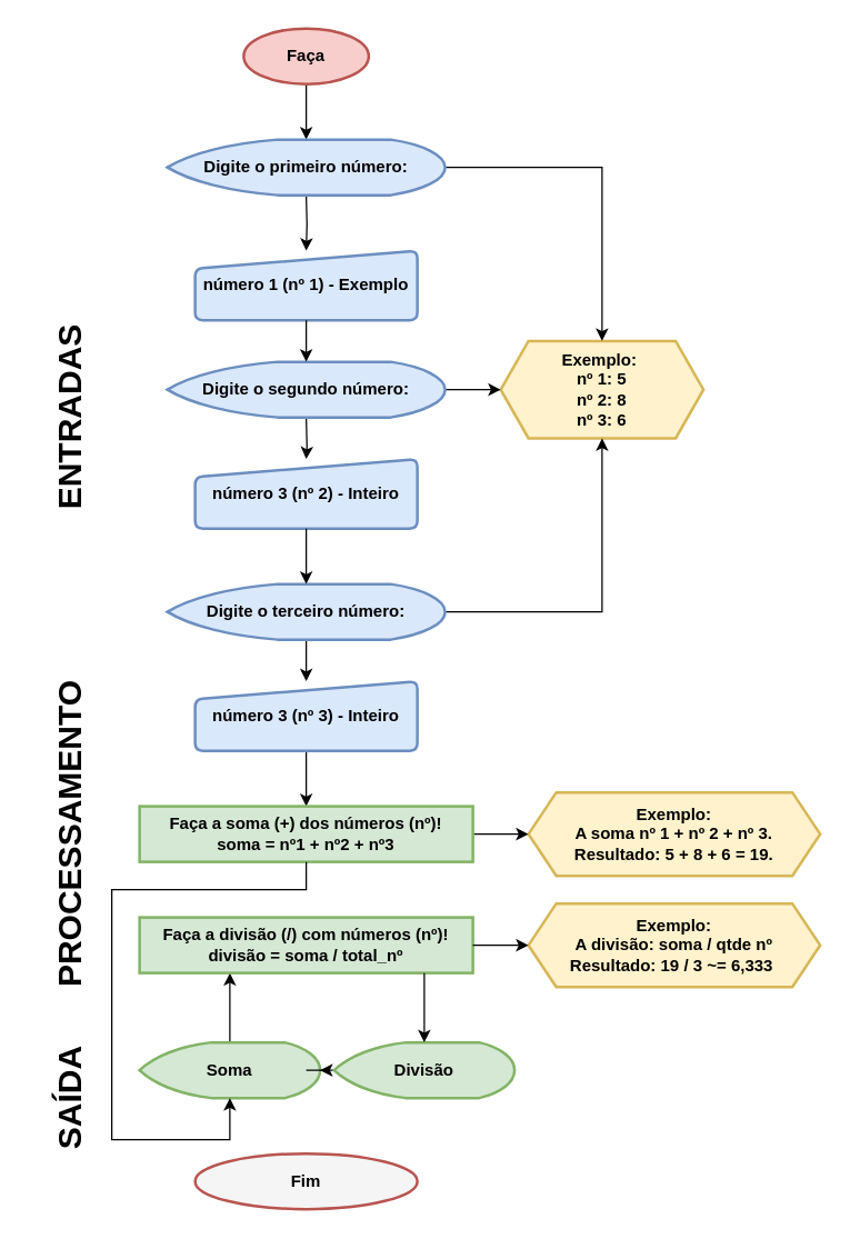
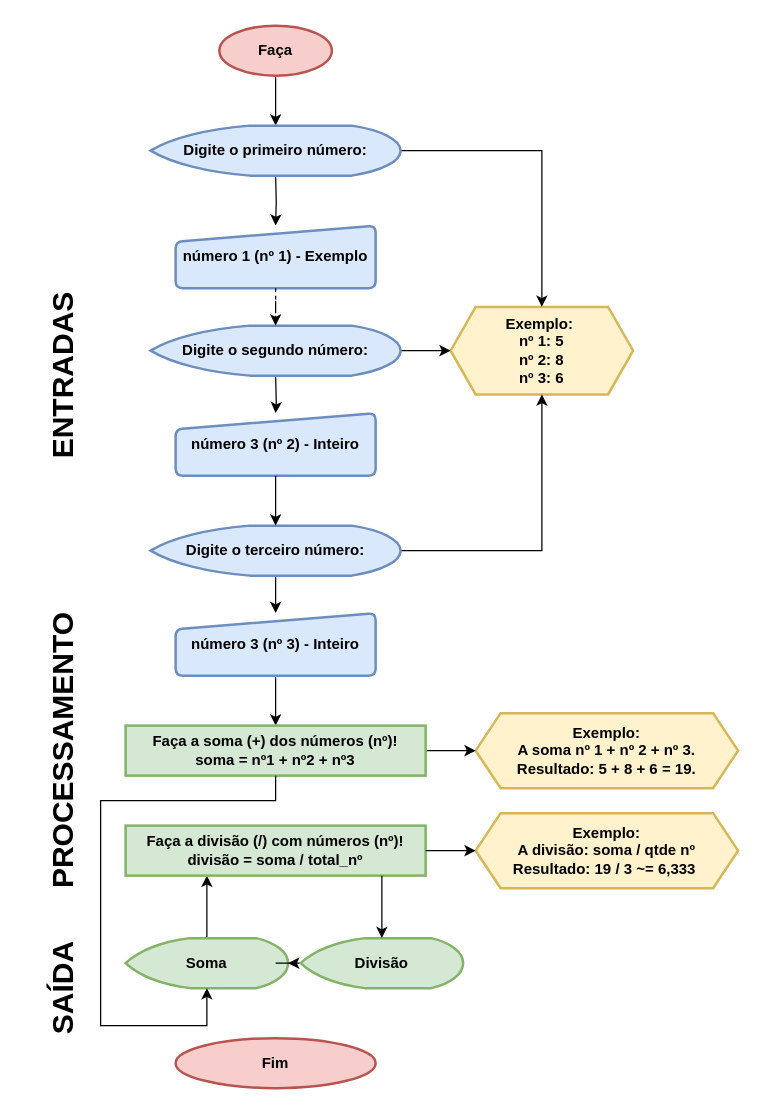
- <mxCell id="34" style="edgeStyle=orthogonalEdgeStyle;rounded=0;orthogonalLoop=1;jettySize=auto;html=1;entryX=0.5;entryY=0;entryDx=0;entryDy=0;entryPerimeter=0;" edge="1" parent="1" source="11" target="31"><mxGeometry relative="1" as="geometry" /></mxCell>
+ <mxCell id="34" style="edgeStyle=orthogonalEdgeStyle;rounded=0;orthogonalLoop=1;jettySize=auto;html=1;entryX=0.5;entryY=0;entryDx=0;entryDy=0;entryPerimeter=0;dashed=1;" edge="1" parent="1" source="11" target="31"><mxGeometry relative="1" as="geometry" /></mxCell>
- <mxCell id="7" value="&lt;b&gt;Fim&lt;/b&gt;" style="ellipse;whiteSpace=wrap;html=1;fillColor=#f5f5f5;strokeColor=#b85450;rounded=1;arcSize=14;strokeWidth=2;" vertex="1" parent="1"><mxGeometry x="140" y="830" width="160" height="40" as="geometry" /></mxCell>
+ <mxCell id="7" value="&lt;b&gt;Fim&lt;/b&gt;" style="ellipse;whiteSpace=wrap;html=1;fillColor=#f8cecc;strokeColor=#b85450;rounded=1;arcSize=14;strokeWidth=2;" vertex="1" parent="1"><mxGeometry x="140" y="830" width="160" height="40" as="geometry" /></mxCell>
